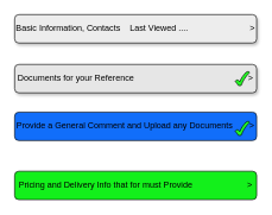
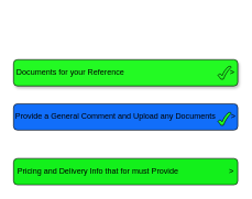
- <mxCell id="2" value="Basic Information, Contacts&amp;nbsp; &amp;nbsp; Last Viewed ....&amp;nbsp; &amp;nbsp; &amp;nbsp; &amp;nbsp; &amp;nbsp; &amp;nbsp; &amp;nbsp; &amp;nbsp; &amp;nbsp; &amp;nbsp; &amp;nbsp; &amp;nbsp; &amp;nbsp; &amp;gt;" style="rounded=1;whiteSpace=wrap;html=1;fillColor=#EDEDED;shadow=1;" vertex="1" parent="1"><mxGeometry x="20" y="20" width="340" height="40" as="geometry" /></mxCell>
- <mxCell id="3" value="Documents for your Reference&amp;nbsp; &amp;nbsp; &amp;nbsp; &amp;nbsp; &amp;nbsp; &amp;nbsp; &amp;nbsp; &amp;nbsp; &amp;nbsp; &amp;nbsp; &amp;nbsp; &amp;nbsp; &amp;nbsp; &amp;nbsp; &amp;nbsp; &amp;nbsp; &amp;nbsp; &amp;nbsp; &amp;nbsp; &amp;nbsp; &amp;nbsp; &amp;nbsp; &amp;nbsp; &amp;nbsp; &amp;gt;" style="rounded=1;whiteSpace=wrap;html=1;fillColor=#E6E6E6;shadow=1;" vertex="1" parent="1"><mxGeometry x="20" y="90" width="340" height="40" as="geometry" /></mxCell>
+ <mxCell id="3" value="Documents for your Reference&amp;nbsp; &amp;nbsp; &amp;nbsp; &amp;nbsp; &amp;nbsp; &amp;nbsp; &amp;nbsp; &amp;nbsp; &amp;nbsp; &amp;nbsp; &amp;nbsp; &amp;nbsp; &amp;nbsp; &amp;nbsp; &amp;nbsp; &amp;nbsp; &amp;nbsp; &amp;nbsp; &amp;nbsp; &amp;nbsp; &amp;nbsp; &amp;nbsp; &amp;nbsp; &amp;nbsp; &amp;gt;" style="rounded=1;whiteSpace=wrap;html=1;fillColor=#23fa23;shadow=1;" vertex="1" parent="1"><mxGeometry x="20" y="90" width="340" height="40" as="geometry" /></mxCell>
